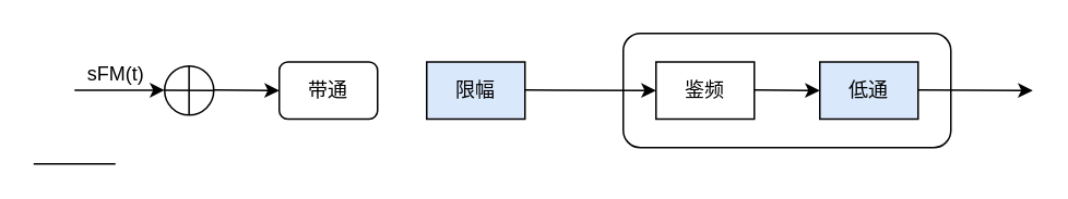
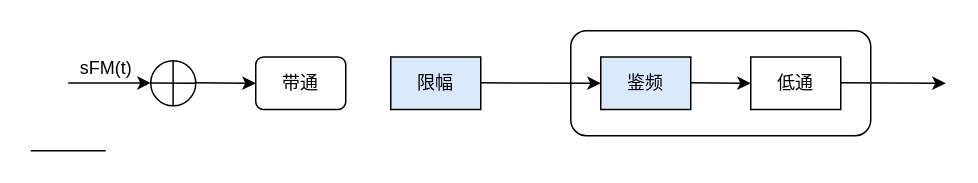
- <mxCell id="13" value="鉴频" style="rounded=0;whiteSpace=wrap;html=1;" vertex="1" parent="1"><mxGeometry x="400" y="37.5" width="60" height="35" as="geometry" /></mxCell>
+ <mxCell id="13" value="鉴频" style="rounded=0;whiteSpace=wrap;html=1;fillColor=#dae8fc;" vertex="1" parent="1"><mxGeometry x="400" y="37.5" width="60" height="35" as="geometry" /></mxCell>
- <mxCell id="15" value="低通" style="rounded=0;whiteSpace=wrap;html=1;fillColor=#dae8fc;" vertex="1" parent="1"><mxGeometry x="500" y="37.5" width="60" height="35" as="geometry" /></mxCell>
+ <mxCell id="15" value="低通" style="rounded=0;whiteSpace=wrap;html=1;" vertex="1" parent="1"><mxGeometry x="500" y="37.5" width="60" height="35" as="geometry" /></mxCell>
